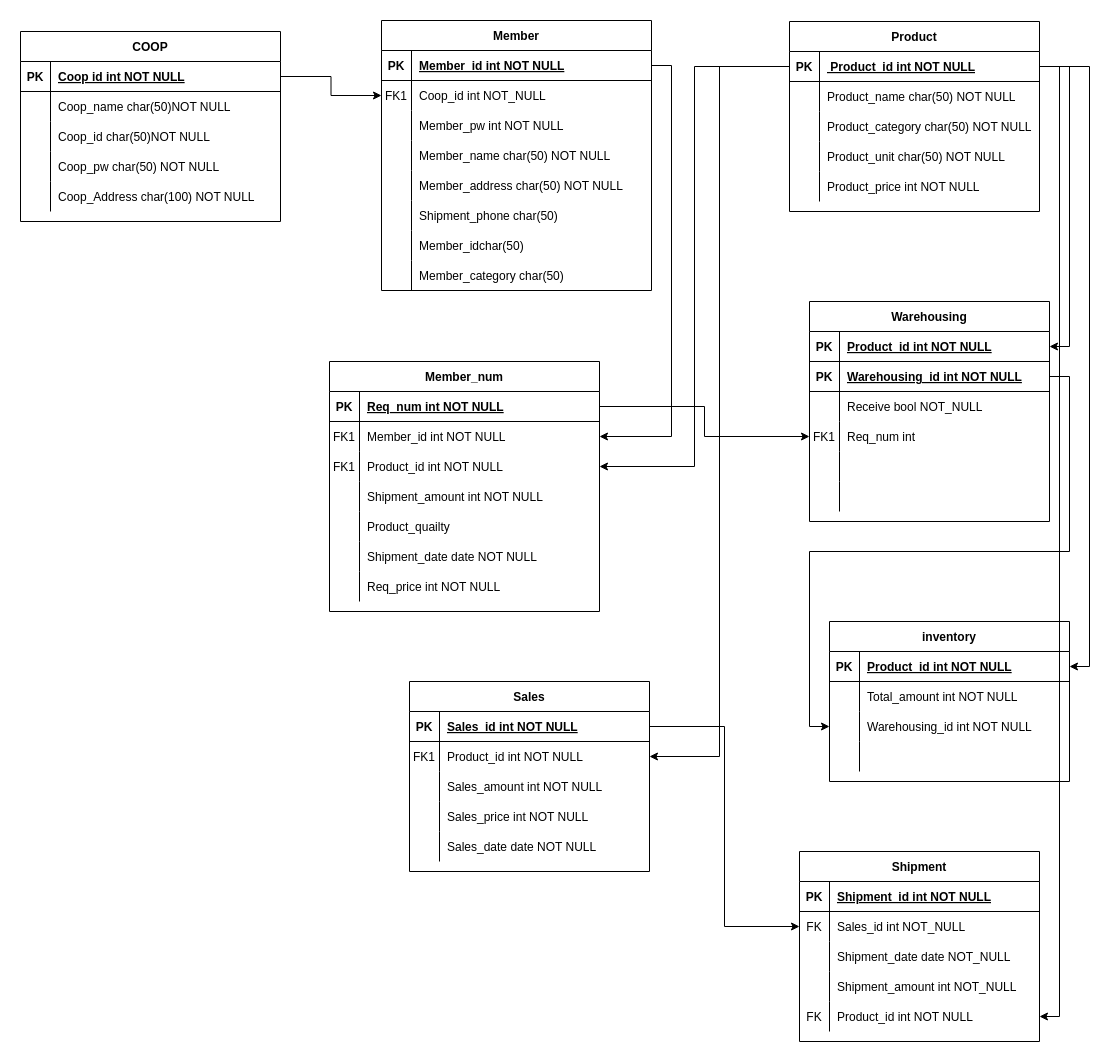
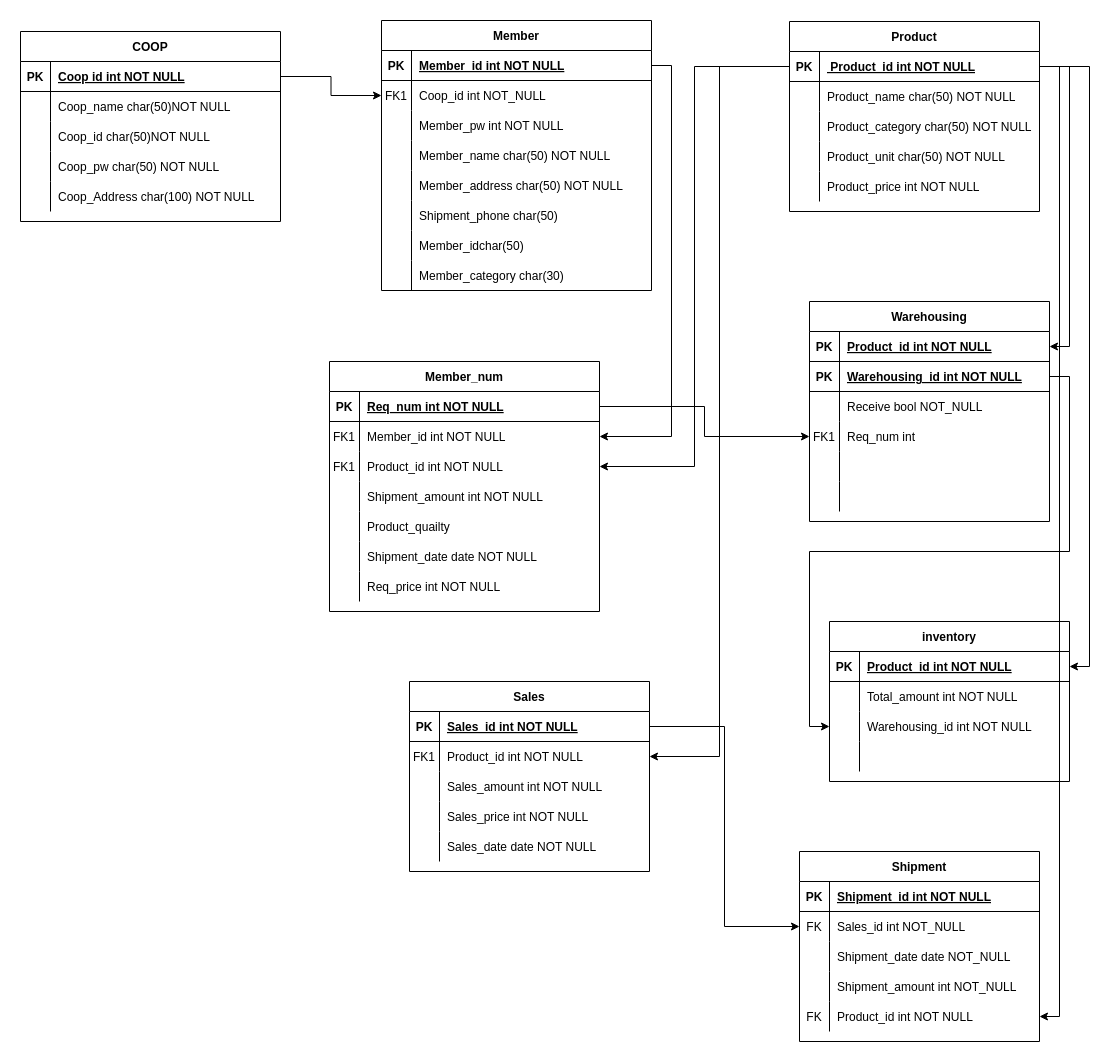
- <mxCell id="42" value="Member_category char(50)" style="shape=partialRectangle;connectable=0;fillColor=none;top=0;left=0;bottom=0;right=0;align=left;spacingLeft=6;overflow=hidden;" parent="40" vertex="1"><mxGeometry x="30" width="240" height="30" as="geometry"><mxRectangle width="240" height="30" as="alternateBounds" /></mxGeometry></mxCell>
+ <mxCell id="42" value="Member_category char(30)" style="shape=partialRectangle;connectable=0;fillColor=none;top=0;left=0;bottom=0;right=0;align=left;spacingLeft=6;overflow=hidden;" parent="40" vertex="1"><mxGeometry x="30" width="240" height="30" as="geometry"><mxRectangle width="240" height="30" as="alternateBounds" /></mxGeometry></mxCell>
